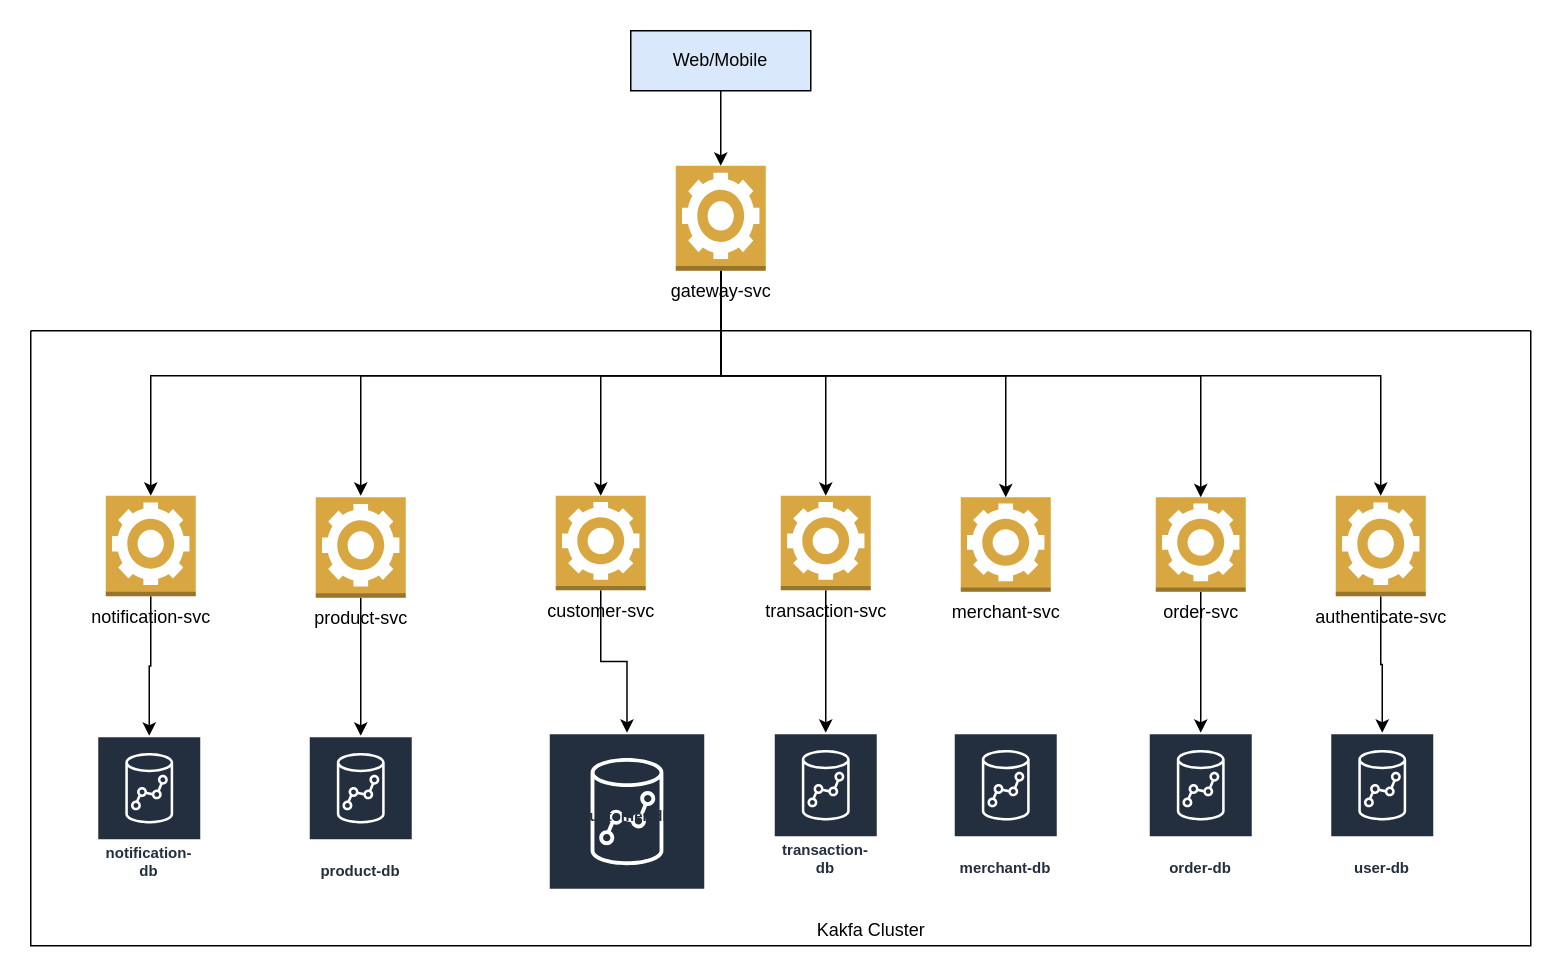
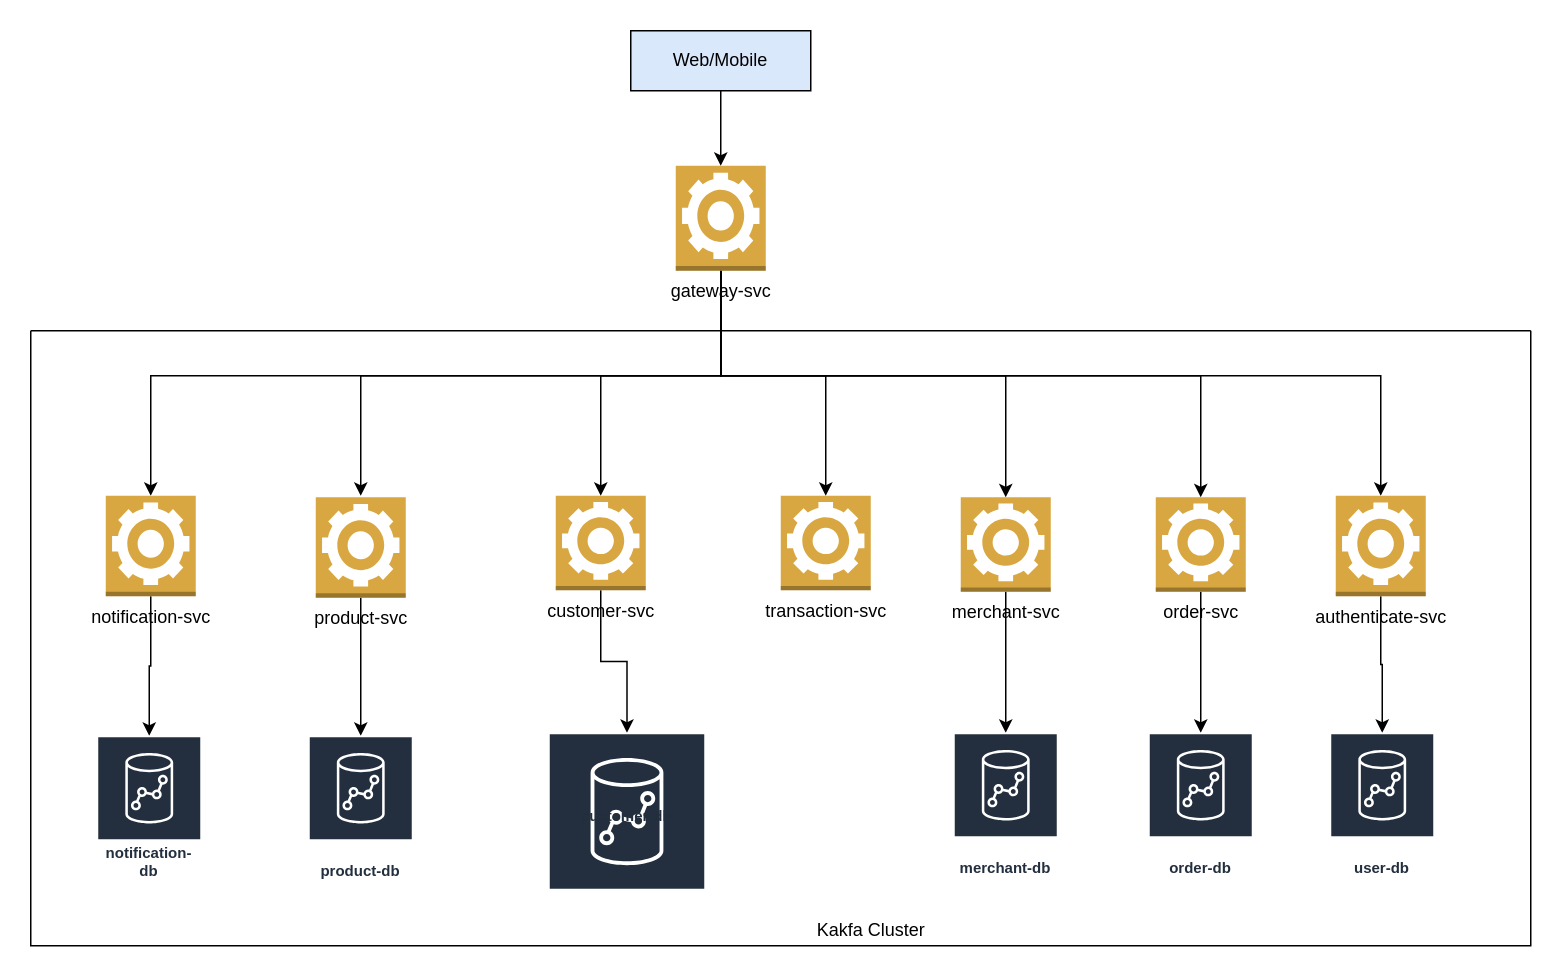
- <mxCell id="6" value="" style="edgeStyle=orthogonalEdgeStyle;rounded=0;orthogonalLoop=1;jettySize=auto;html=1;" edge="1" parent="1" source="7" target="30"><mxGeometry relative="1" as="geometry" /></mxCell>
+ <mxCell id="8" value="" style="edgeStyle=orthogonalEdgeStyle;rounded=0;orthogonalLoop=1;jettySize=auto;html=1;" edge="1" parent="1" source="9" target="31"><mxGeometry relative="1" as="geometry" /></mxCell>
- <mxCell id="30" value="transaction-db" style="sketch=0;outlineConnect=0;fontColor=#232F3E;gradientColor=none;strokeColor=#ffffff;fillColor=#232F3E;dashed=0;verticalLabelPosition=middle;verticalAlign=bottom;align=center;html=1;whiteSpace=wrap;fontSize=10;fontStyle=1;spacing=3;shape=mxgraph.aws4.productIcon;prIcon=mxgraph.aws4.redshift;" vertex="1" parent="1"><mxGeometry x="515" y="488" width="70" height="100" as="geometry" /></mxCell>
